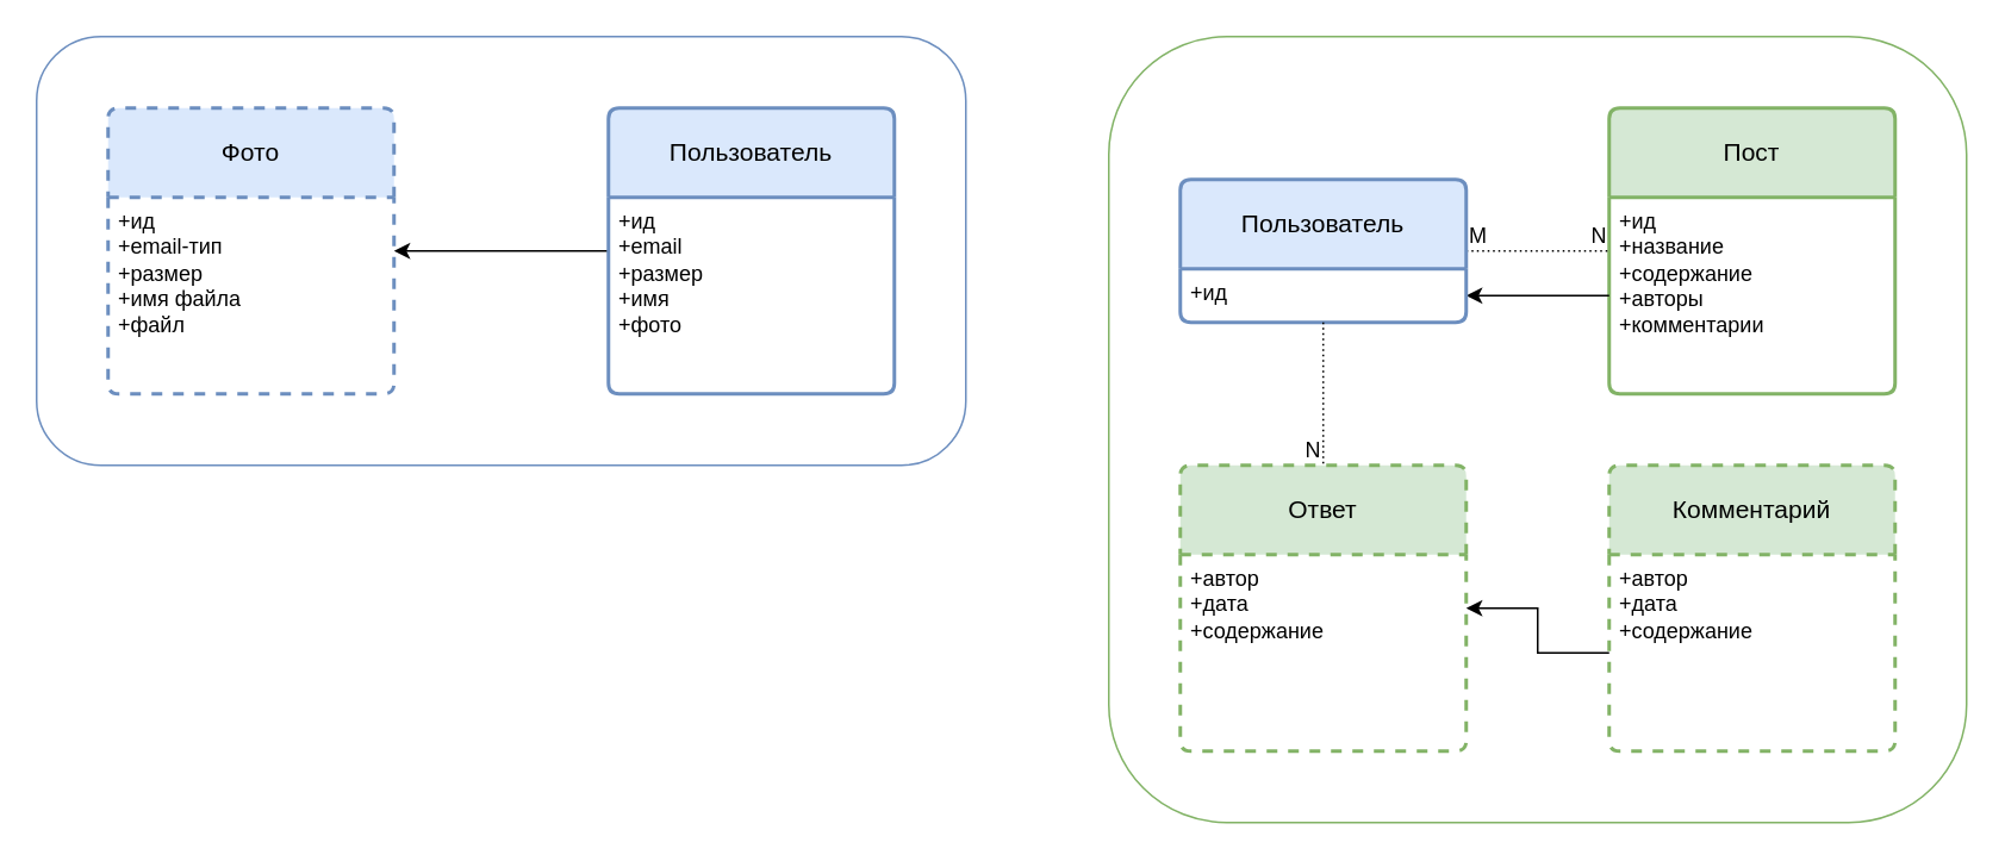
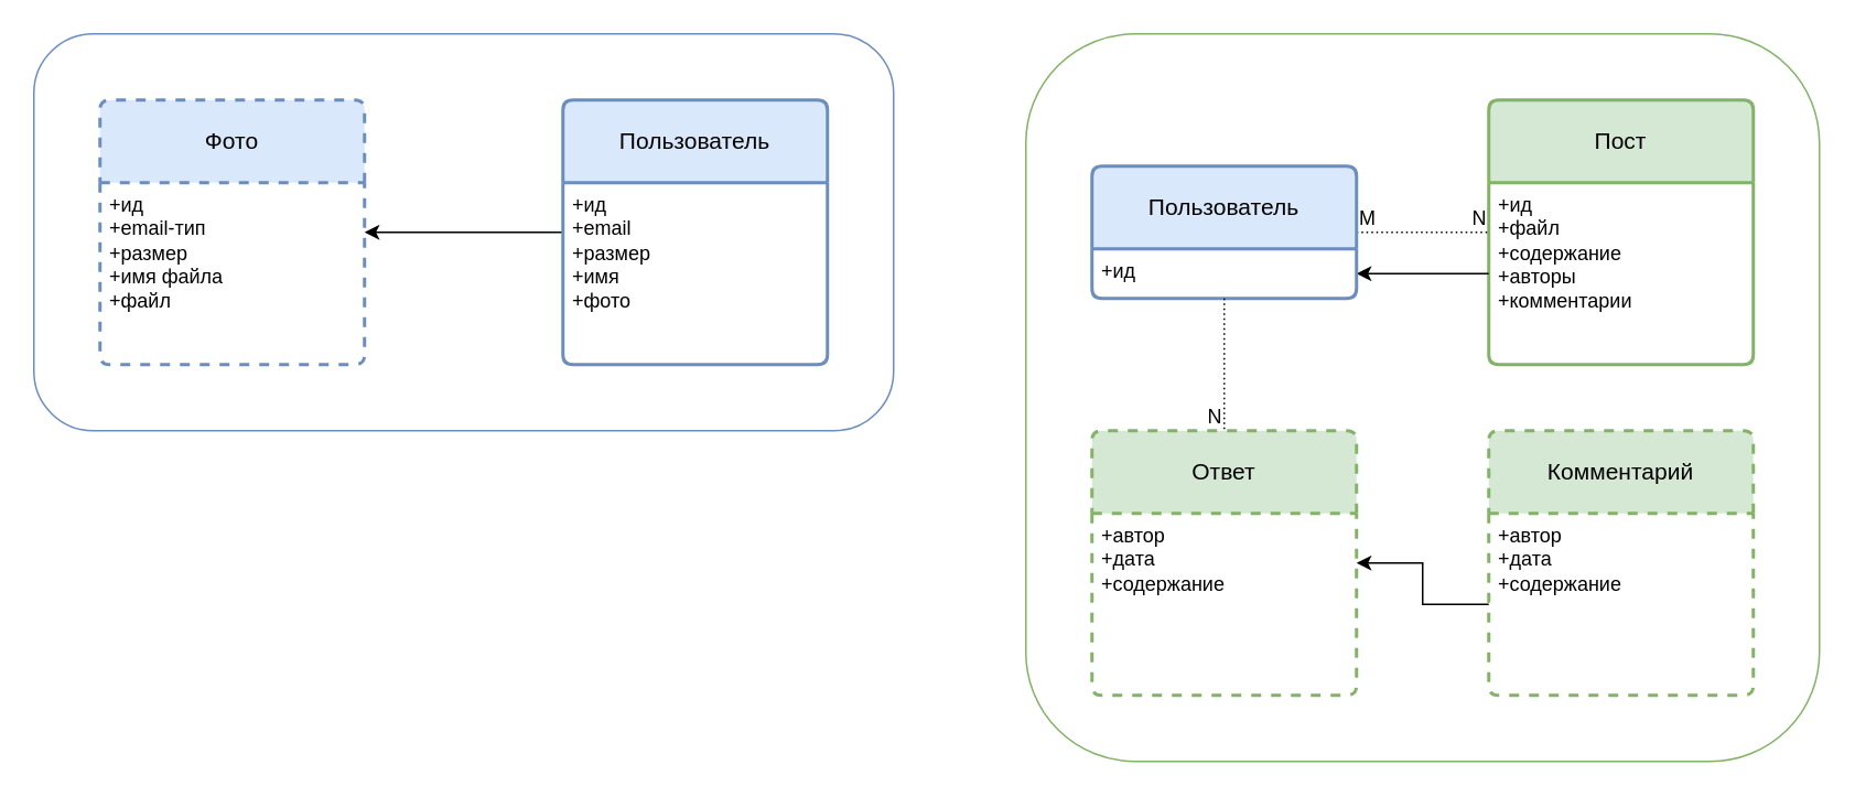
- <mxCell id="10" value="+ид&lt;br&gt;+название&lt;br&gt;+содержание&lt;br&gt;+авторы&lt;br&gt;+комментарии" style="align=left;strokeColor=none;fillColor=none;spacingLeft=4;fontSize=12;verticalAlign=top;resizable=0;rotatable=0;part=1;html=1;" vertex="1" parent="9"><mxGeometry y="50" width="160" height="110" as="geometry" /></mxCell>
+ <mxCell id="10" value="+ид&lt;br&gt;+файл&lt;br&gt;+содержание&lt;br&gt;+авторы&lt;br&gt;+комментарии" style="align=left;strokeColor=none;fillColor=none;spacingLeft=4;fontSize=12;verticalAlign=top;resizable=0;rotatable=0;part=1;html=1;" vertex="1" parent="9"><mxGeometry y="50" width="160" height="110" as="geometry" /></mxCell>
